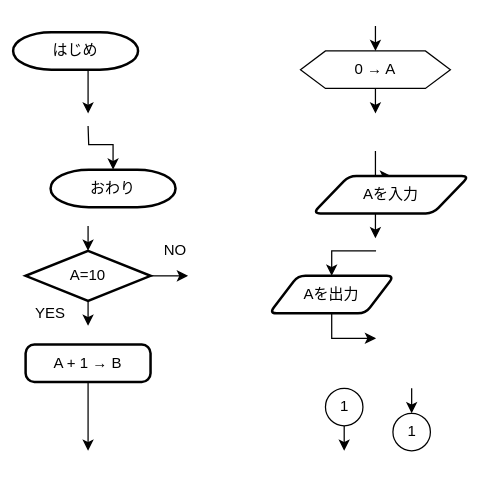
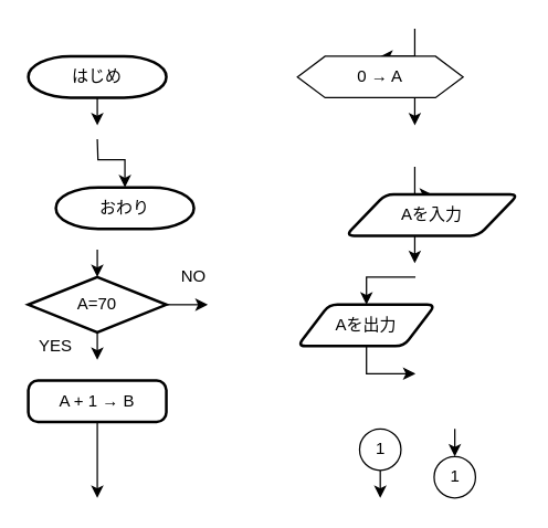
- <mxCell id="3" value="はじめ" style="strokeWidth=2;html=1;shape=mxgraph.flowchart.terminator;whiteSpace=wrap;" vertex="1" parent="1"><mxGeometry x="10" y="25" width="100" height="30" as="geometry" /></mxCell>
+ <mxCell id="3" value="はじめ" style="strokeWidth=2;html=1;shape=mxgraph.flowchart.terminator;whiteSpace=wrap;" vertex="1" parent="1"><mxGeometry x="20" y="40" width="100" height="30" as="geometry" /></mxCell>
- <mxCell id="17" value="0 → A" style="shape=hexagon;perimeter=hexagonPerimeter2;whiteSpace=wrap;html=1;fixedSize=1;" vertex="1" parent="1"><mxGeometry x="240" y="40" width="120" height="30" as="geometry" /></mxCell>
+ <mxCell id="17" value="0 → A" style="shape=hexagon;perimeter=hexagonPerimeter2;whiteSpace=wrap;html=1;fixedSize=1;" vertex="1" parent="1"><mxGeometry x="215" y="40" width="120" height="30" as="geometry" /></mxCell>
- <mxCell id="9" value="A=10" style="strokeWidth=2;html=1;shape=mxgraph.flowchart.decision;whiteSpace=wrap;" vertex="1" parent="1"><mxGeometry x="20" y="200" width="100" height="40" as="geometry" /></mxCell>
+ <mxCell id="9" value="A=70" style="strokeWidth=2;html=1;shape=mxgraph.flowchart.decision;whiteSpace=wrap;" vertex="1" parent="1"><mxGeometry x="20" y="200" width="100" height="40" as="geometry" /></mxCell>
